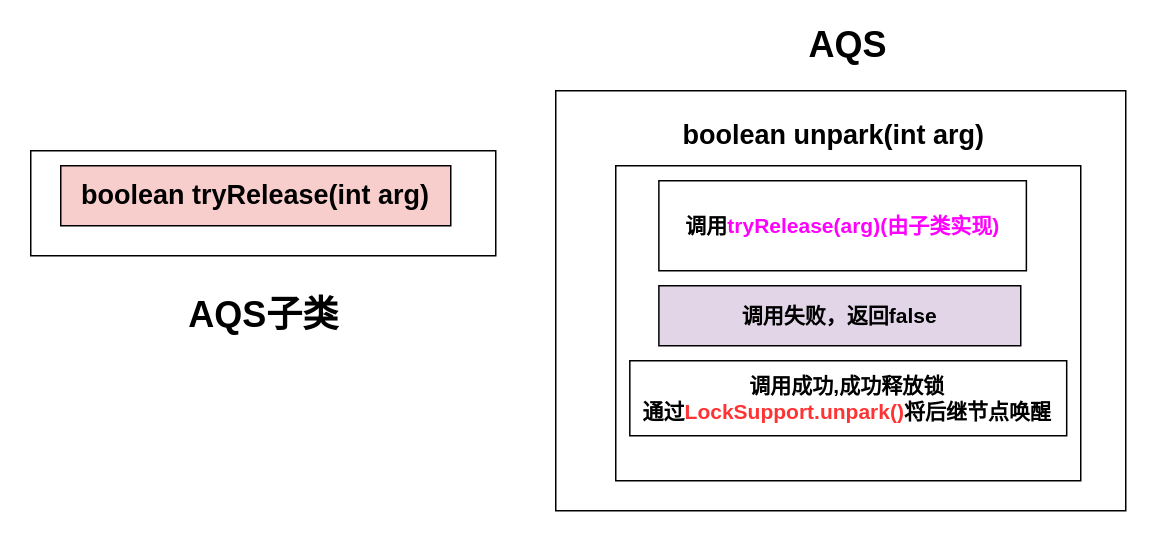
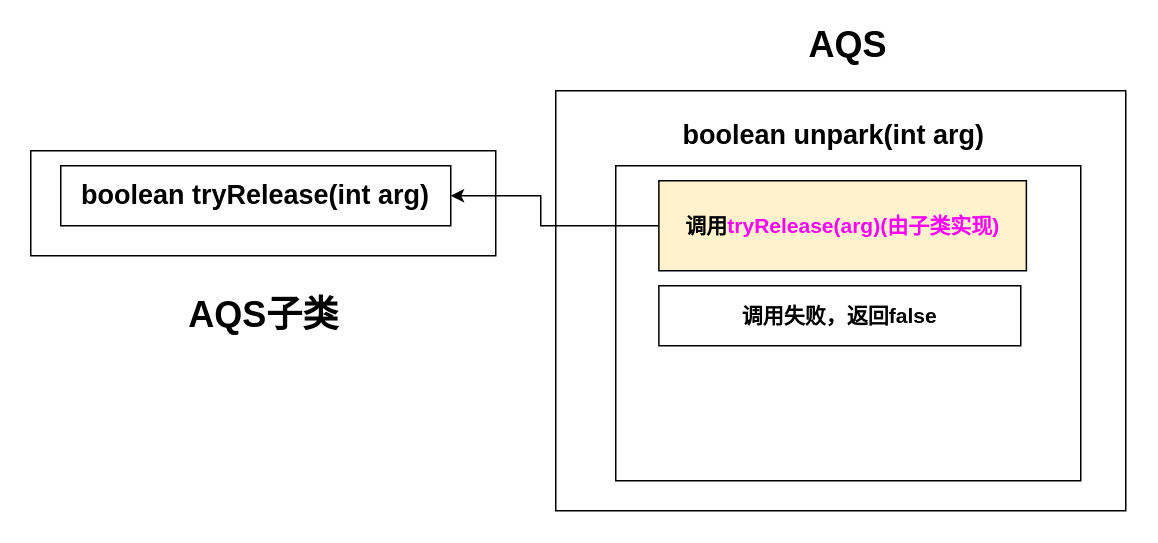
- <mxCell id="10" value="&lt;b&gt;&lt;font style=&quot;font-size: 18px&quot;&gt;boolean tryRelease(int arg)&lt;/font&gt;&lt;/b&gt;" style="rounded=0;whiteSpace=wrap;html=1;fillColor=#f8cecc;" parent="1" vertex="1"><mxGeometry x="40" y="110" width="260" height="40" as="geometry" /></mxCell>
+ <mxCell id="10" value="&lt;b&gt;&lt;font style=&quot;font-size: 18px&quot;&gt;boolean tryRelease(int arg)&lt;/font&gt;&lt;/b&gt;" style="rounded=0;whiteSpace=wrap;html=1;" parent="1" vertex="1"><mxGeometry x="40" y="110" width="260" height="40" as="geometry" /></mxCell>
+ <mxCell id="11" style="edgeStyle=orthogonalEdgeStyle;rounded=0;orthogonalLoop=1;jettySize=auto;html=1;exitX=0;exitY=0.5;exitDx=0;exitDy=0;entryX=1;entryY=0.5;entryDx=0;entryDy=0;" parent="1" source="6" target="10" edge="1"><mxGeometry relative="1" as="geometry"><Array as="points"><mxPoint x="360" y="150" /><mxPoint x="360" y="130" /></Array></mxGeometry></mxCell>
- <mxCell id="6" value="&lt;b&gt;&lt;font style=&quot;font-size: 14px&quot;&gt;调用&lt;font color=&quot;#ff00ff&quot;&gt;tryRelease(arg)(由子类实现)&lt;/font&gt;&lt;/font&gt;&lt;/b&gt;" style="rounded=0;whiteSpace=wrap;html=1;" parent="1" vertex="1"><mxGeometry x="438.75" y="120" width="245" height="60" as="geometry" /></mxCell>
+ <mxCell id="6" value="&lt;b&gt;&lt;font style=&quot;font-size: 14px&quot;&gt;调用&lt;font color=&quot;#ff00ff&quot;&gt;tryRelease(arg)(由子类实现)&lt;/font&gt;&lt;/font&gt;&lt;/b&gt;" style="rounded=0;whiteSpace=wrap;html=1;fillColor=#fff2cc;" parent="1" vertex="1"><mxGeometry x="438.75" y="120" width="245" height="60" as="geometry" /></mxCell>
- <mxCell id="7" value="&lt;span style=&quot;font-size: 14px&quot;&gt;&lt;b&gt;调用失败，返回false&lt;/b&gt;&lt;/span&gt;" style="rounded=0;whiteSpace=wrap;html=1;fillColor=#e1d5e7;" parent="1" vertex="1"><mxGeometry x="438.75" y="190" width="241.25" height="40" as="geometry" /></mxCell>
+ <mxCell id="7" value="&lt;span style=&quot;font-size: 14px&quot;&gt;&lt;b&gt;调用失败，返回false&lt;/b&gt;&lt;/span&gt;" style="rounded=0;whiteSpace=wrap;html=1;" parent="1" vertex="1"><mxGeometry x="438.75" y="190" width="241.25" height="40" as="geometry" /></mxCell>
- <mxCell id="12" value="&lt;span style=&quot;font-size: 14px&quot;&gt;&lt;b&gt;调用成功,成功释放锁&lt;br&gt;通过&lt;font color=&quot;#ff3333&quot;&gt;LockSupport.unpark()&lt;/font&gt;将后继节点唤醒&lt;/b&gt;&lt;/span&gt;" style="rounded=0;whiteSpace=wrap;html=1;" parent="1" vertex="1"><mxGeometry x="419.38" y="240" width="291.25" height="50" as="geometry" /></mxCell>
